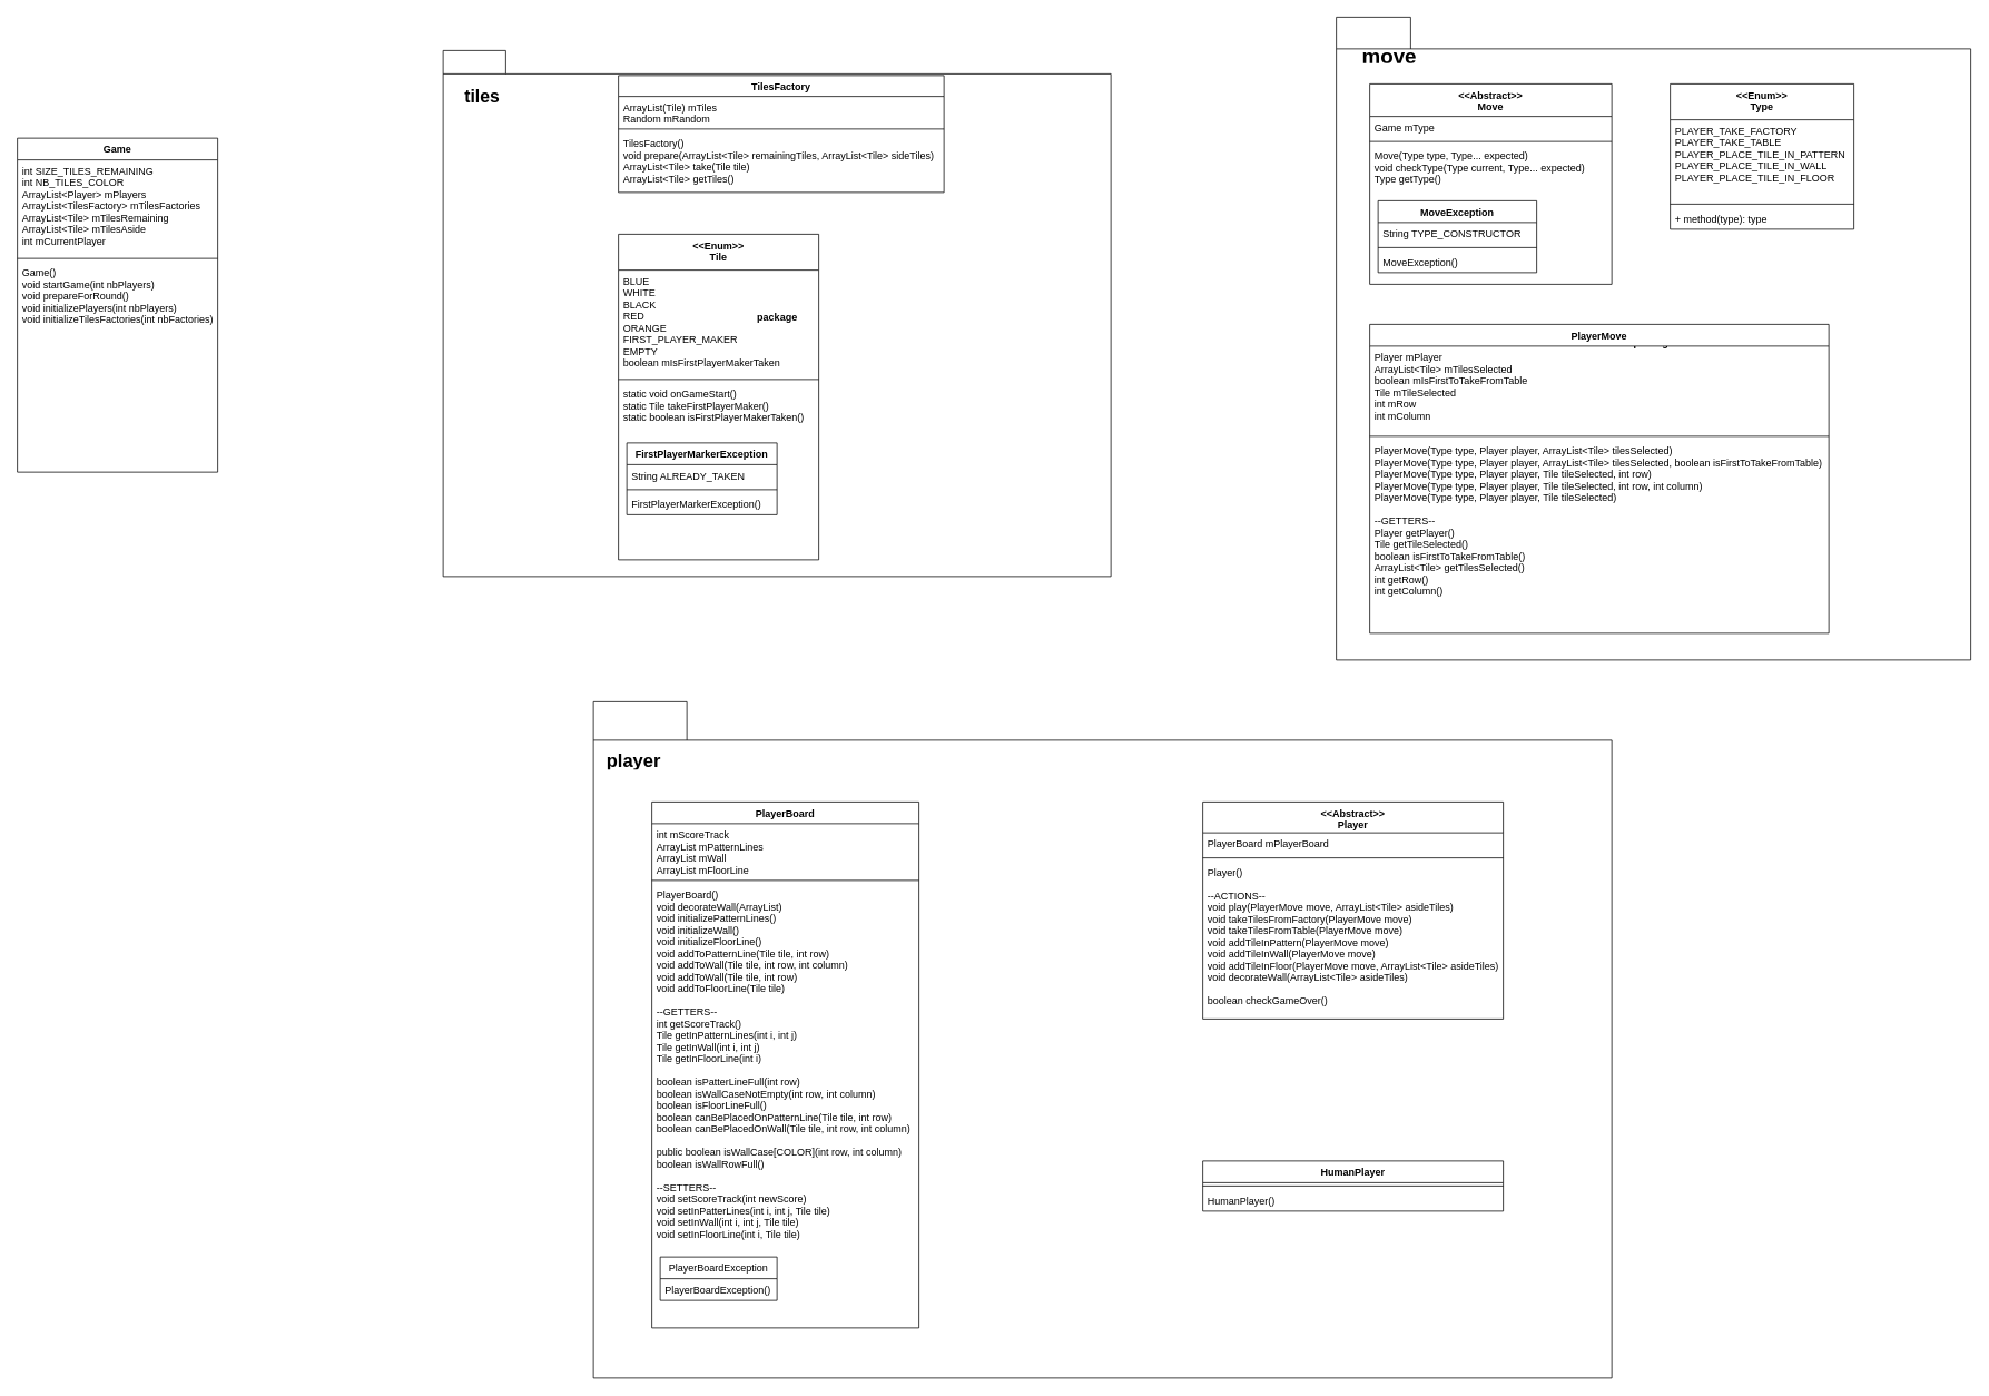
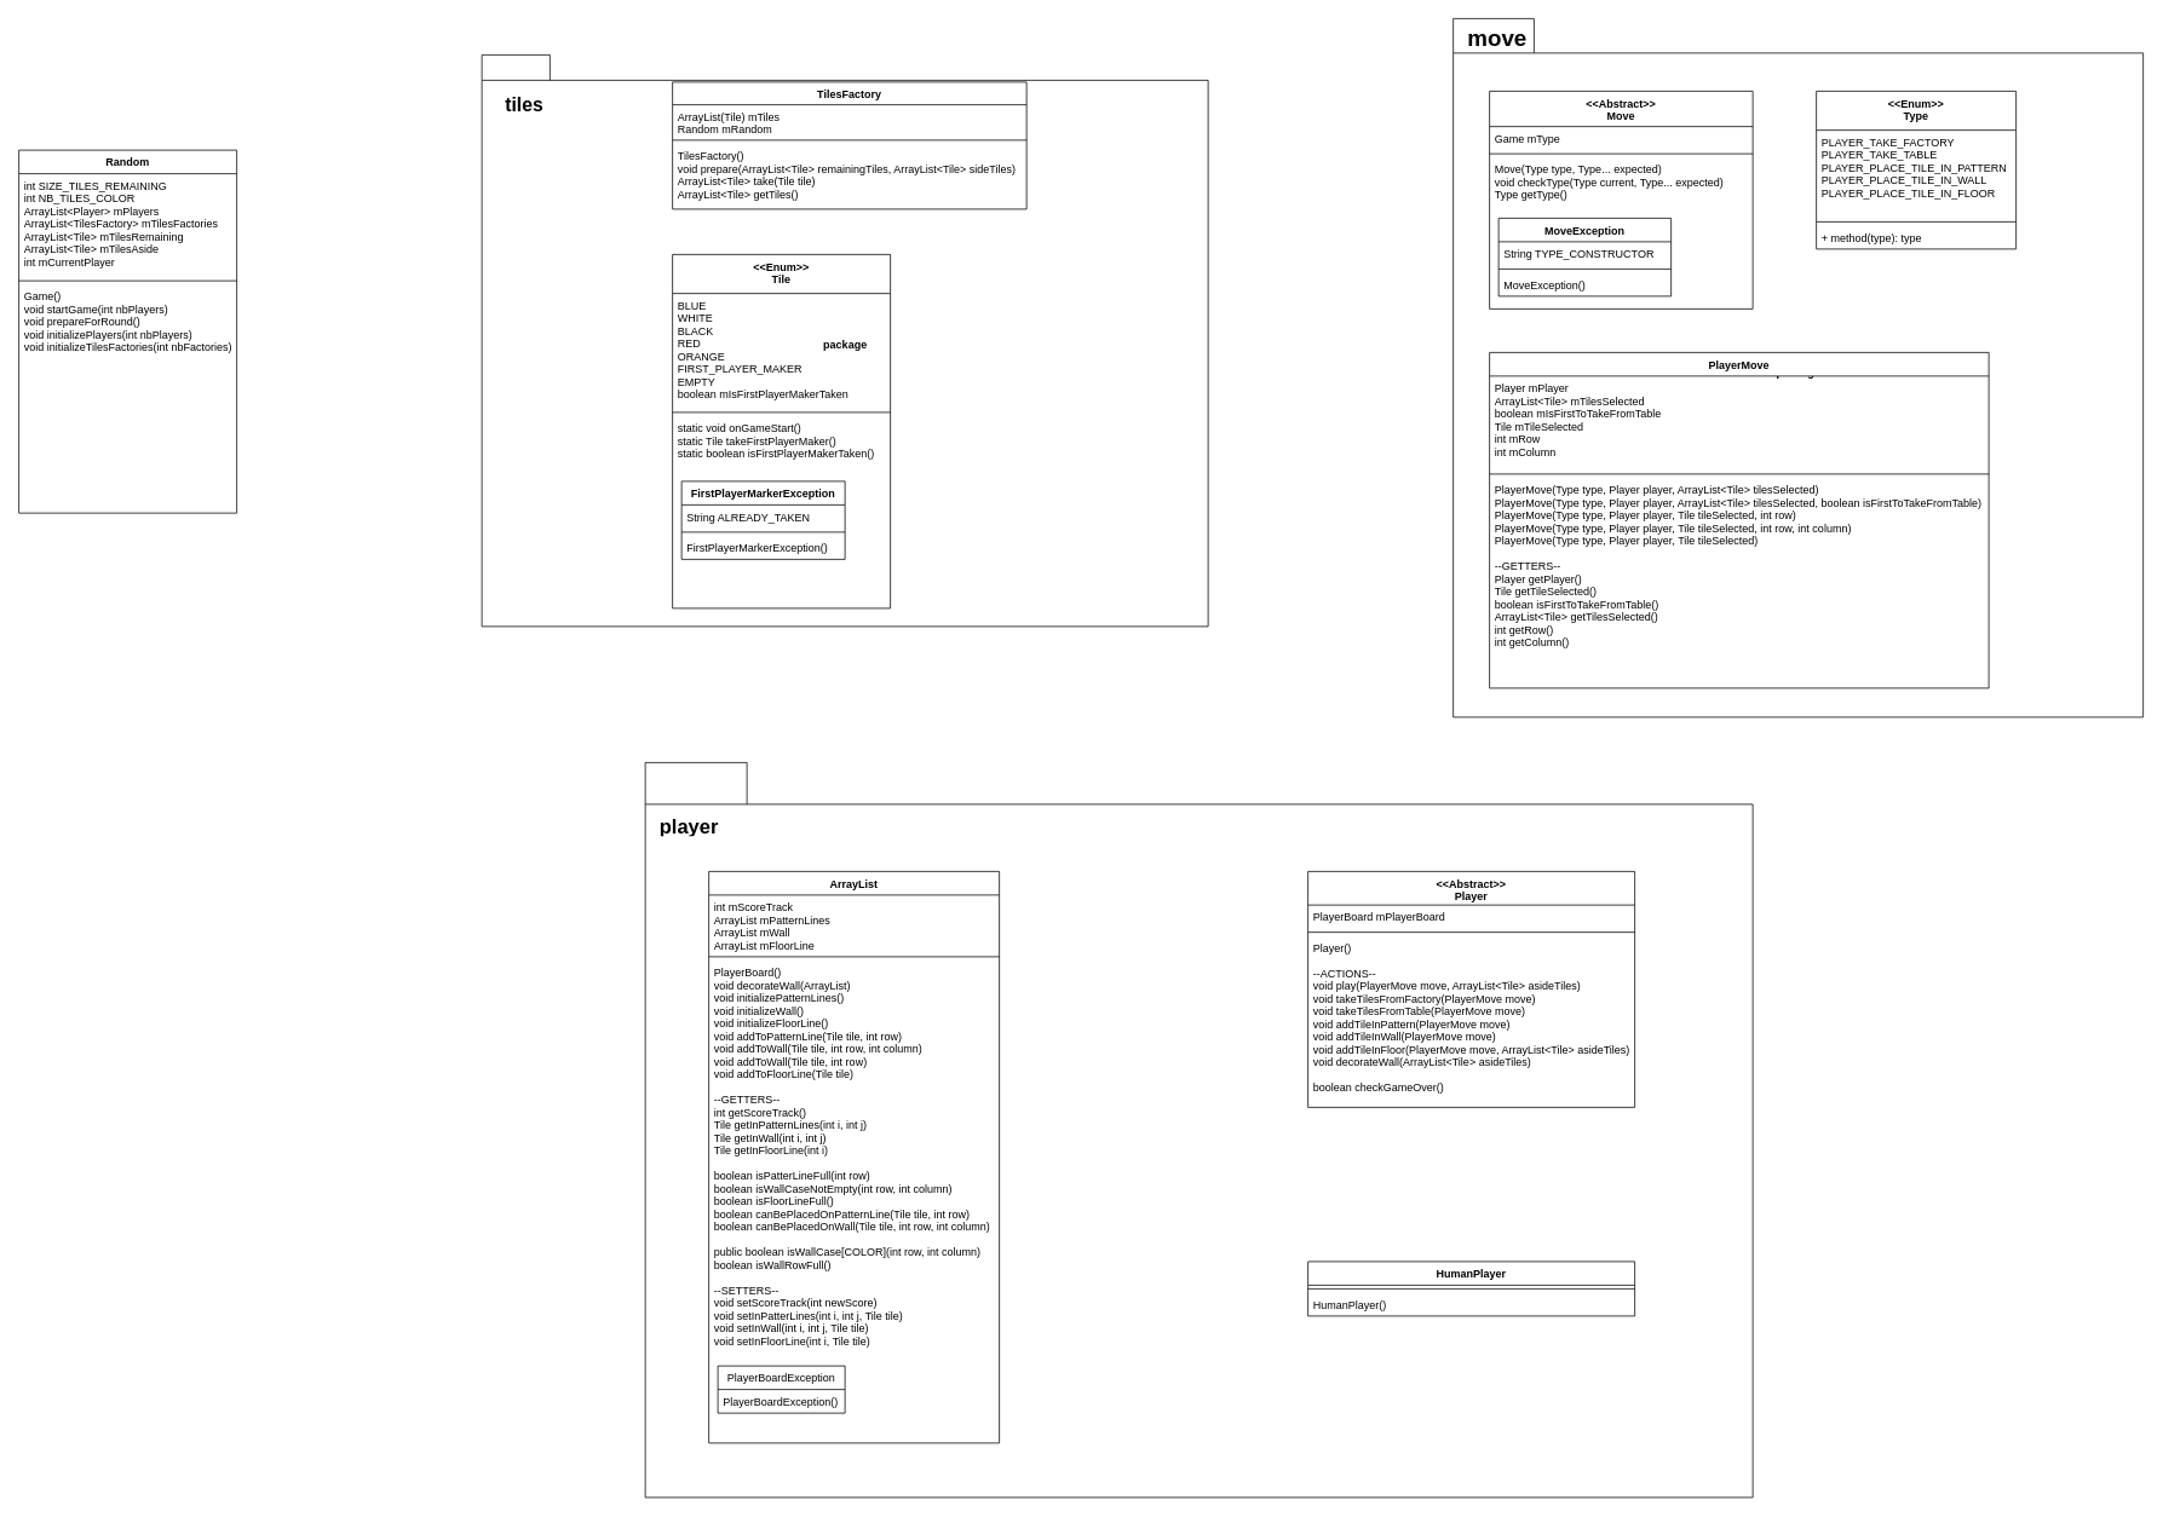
- <mxCell id="48" value="move" style="text;strokeColor=none;fillColor=none;align=left;verticalAlign=top;spacingLeft=4;spacingRight=4;overflow=hidden;rotatable=0;points=[[0,0.5],[1,0.5]];portConstraint=eastwest;fontSize=25;fontStyle=1" vertex="1" parent="1"><mxGeometry x="1625" y="45" width="100" height="25" as="geometry" /></mxCell>
+ <mxCell id="48" value="move" style="text;strokeColor=none;fillColor=none;align=left;verticalAlign=top;spacingLeft=4;spacingRight=4;overflow=hidden;rotatable=0;points=[[0,0.5],[1,0.5]];portConstraint=eastwest;fontSize=25;fontStyle=1" vertex="1" parent="1"><mxGeometry x="1610" y="20" width="100" height="25" as="geometry" /></mxCell>
- <mxCell id="49" value="Game" style="swimlane;fontStyle=1;align=center;verticalAlign=top;childLayout=stackLayout;horizontal=1;startSize=26;horizontalStack=0;resizeParent=1;resizeParentMax=0;resizeLast=0;collapsible=1;marginBottom=0;fontSize=12;" vertex="1" parent="1"><mxGeometry x="20" y="165" width="240" height="400" as="geometry" /></mxCell>
+ <mxCell id="49" value="Random" style="swimlane;fontStyle=1;align=center;verticalAlign=top;childLayout=stackLayout;horizontal=1;startSize=26;horizontalStack=0;resizeParent=1;resizeParentMax=0;resizeLast=0;collapsible=1;marginBottom=0;fontSize=12;" vertex="1" parent="1"><mxGeometry x="20" y="165" width="240" height="400" as="geometry" /></mxCell>
- <mxCell id="5" value="PlayerBoard&#10;" style="swimlane;fontStyle=1;align=center;verticalAlign=top;childLayout=stackLayout;horizontal=1;startSize=26;horizontalStack=0;resizeParent=1;resizeParentMax=0;resizeLast=0;collapsible=1;marginBottom=0;" parent="1" vertex="1"><mxGeometry x="780" y="960" width="320" height="630" as="geometry" /></mxCell>
+ <mxCell id="5" value="ArrayList&#10;" style="swimlane;fontStyle=1;align=center;verticalAlign=top;childLayout=stackLayout;horizontal=1;startSize=26;horizontalStack=0;resizeParent=1;resizeParentMax=0;resizeLast=0;collapsible=1;marginBottom=0;" parent="1" vertex="1"><mxGeometry x="780" y="960" width="320" height="630" as="geometry" /></mxCell>
